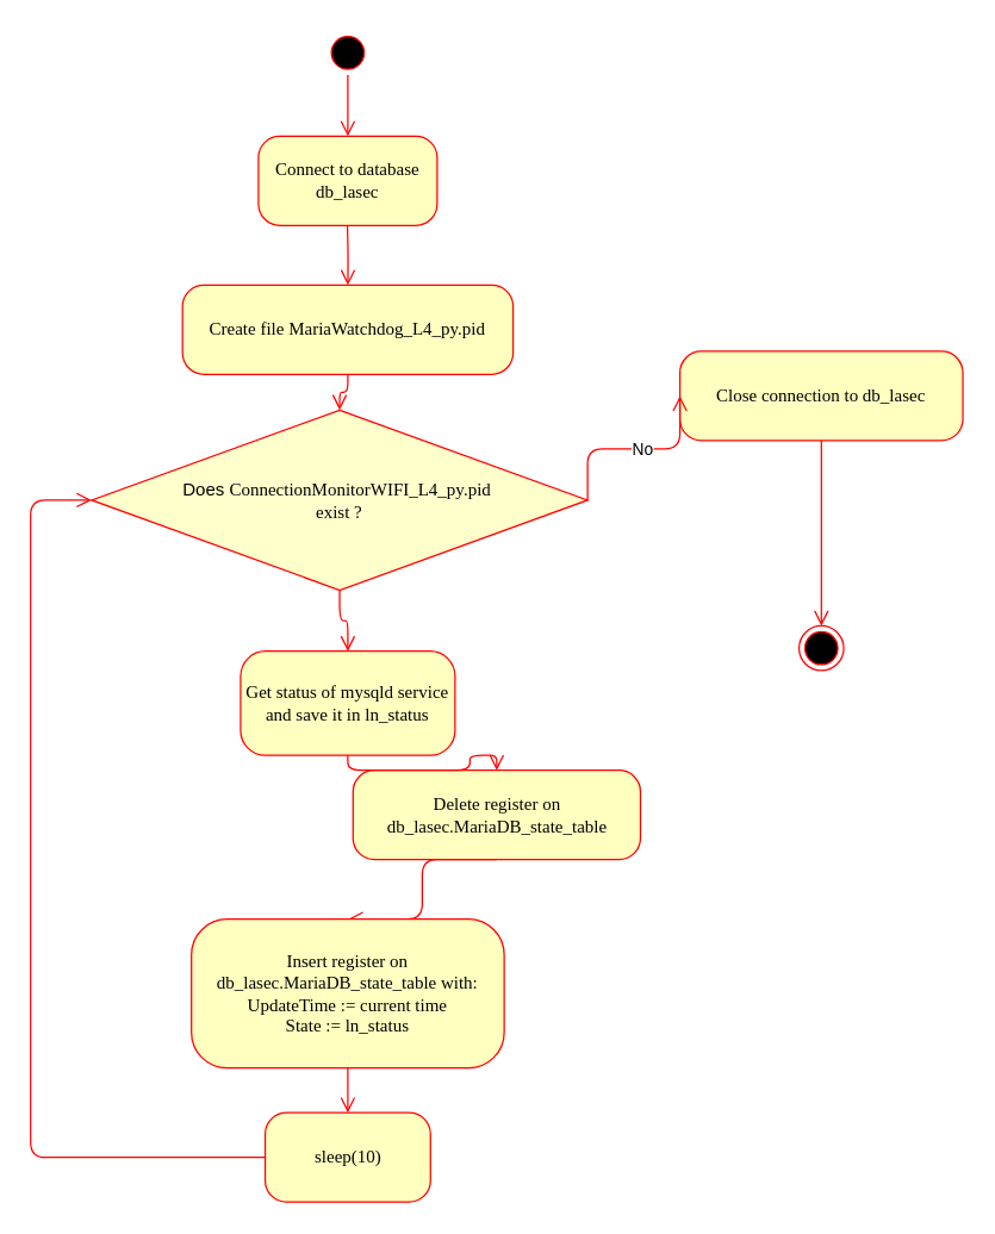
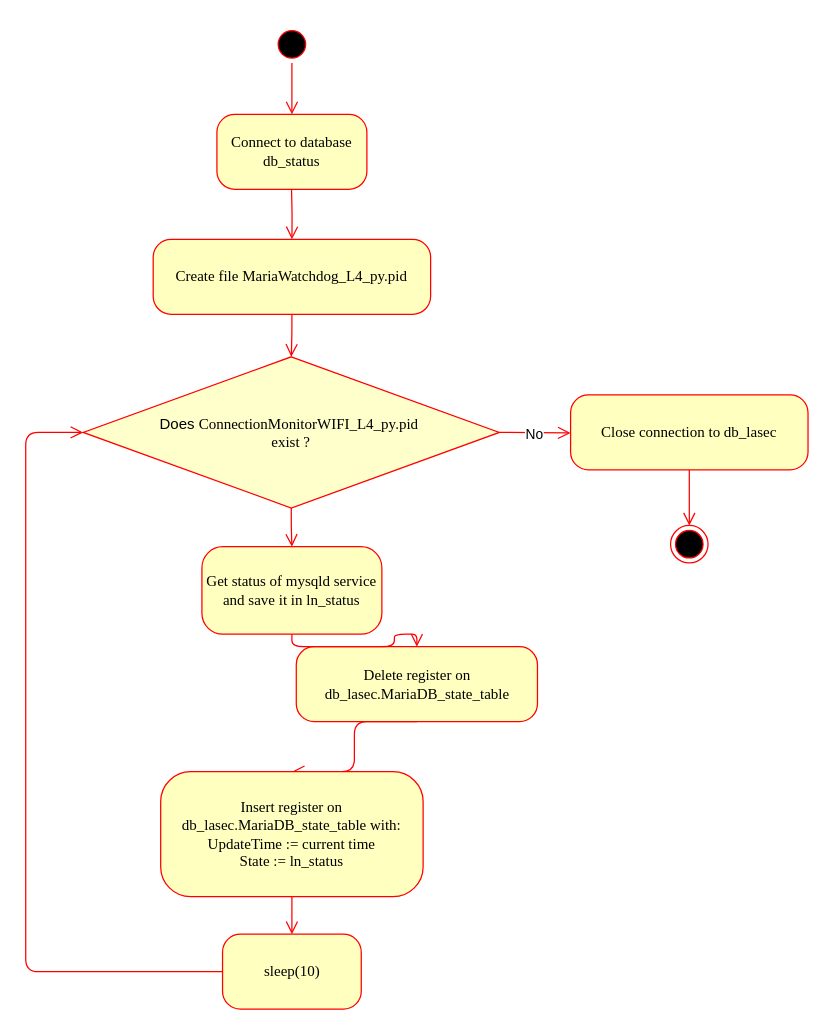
- <mxCell id="3" value="Connect to database db_lasec" style="rounded=1;whiteSpace=wrap;html=1;arcSize=24;fillColor=#ffffc0;strokeColor=#FF0000;shadow=0;comic=0;labelBackgroundColor=none;fontFamily=Verdana;fontSize=12;fontColor=#000000;align=center;" parent="1" vertex="1"><mxGeometry x="173" y="91" width="120" height="60" as="geometry" /></mxCell>
+ <mxCell id="3" value="Connect to database db_status" style="rounded=1;whiteSpace=wrap;html=1;arcSize=24;fillColor=#ffffc0;strokeColor=#FF0000;shadow=0;comic=0;labelBackgroundColor=none;fontFamily=Verdana;fontSize=12;fontColor=#000000;align=center;" parent="1" vertex="1"><mxGeometry x="173" y="91" width="120" height="60" as="geometry" /></mxCell>
- <mxCell id="15" value="Close connection to db_lasec" style="rounded=1;whiteSpace=wrap;html=1;arcSize=24;fillColor=#ffffc0;strokeColor=#ff0000;shadow=0;comic=0;labelBackgroundColor=none;fontFamily=Verdana;fontSize=12;fontColor=#000000;align=center;" parent="1" vertex="1"><mxGeometry x="456" y="235.5" width="190" height="60" as="geometry" /></mxCell>
+ <mxCell id="15" value="Close connection to db_lasec" style="rounded=1;whiteSpace=wrap;html=1;arcSize=24;fillColor=#ffffc0;strokeColor=#ff0000;shadow=0;comic=0;labelBackgroundColor=none;fontFamily=Verdana;fontSize=12;fontColor=#000000;align=center;" parent="1" vertex="1"><mxGeometry x="456" y="315.5" width="190" height="60" as="geometry" /></mxCell>
- <mxCell id="10" value="Does&amp;nbsp;&lt;span style=&quot;font-family: Verdana;&quot;&gt;ConnectionMonitorWIFI_L4_py&lt;/span&gt;&lt;span style=&quot;font-family: Verdana;&quot;&gt;.pid&amp;nbsp;&lt;/span&gt;&lt;div&gt;&lt;span style=&quot;font-family: Verdana;&quot;&gt;exist ?&lt;/span&gt;&lt;/div&gt;" style="rhombus;whiteSpace=wrap;html=1;fillColor=#FFFFCC;strokeColor=#FF0000;" parent="1" vertex="1"><mxGeometry x="61" y="275" width="333" height="121" as="geometry" /></mxCell>
+ <mxCell id="10" value="Does&amp;nbsp;&lt;span style=&quot;font-family: Verdana;&quot;&gt;ConnectionMonitorWIFI_L4_py&lt;/span&gt;&lt;span style=&quot;font-family: Verdana;&quot;&gt;.pid&amp;nbsp;&lt;/span&gt;&lt;div&gt;&lt;span style=&quot;font-family: Verdana;&quot;&gt;exist ?&lt;/span&gt;&lt;/div&gt;" style="rhombus;whiteSpace=wrap;html=1;fillColor=#FFFFCC;strokeColor=#FF0000;" parent="1" vertex="1"><mxGeometry x="66" y="285" width="333" height="121" as="geometry" /></mxCell>
